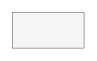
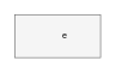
+ <mxCell id="3" value="e" style="text;html=1;strokeColor=none;fillColor=none;align=center;verticalAlign=middle;whiteSpace=wrap;rounded=0;" vertex="1" parent="1"><mxGeometry x="60" y="35" width="60" height="30" as="geometry" /></mxCell>
